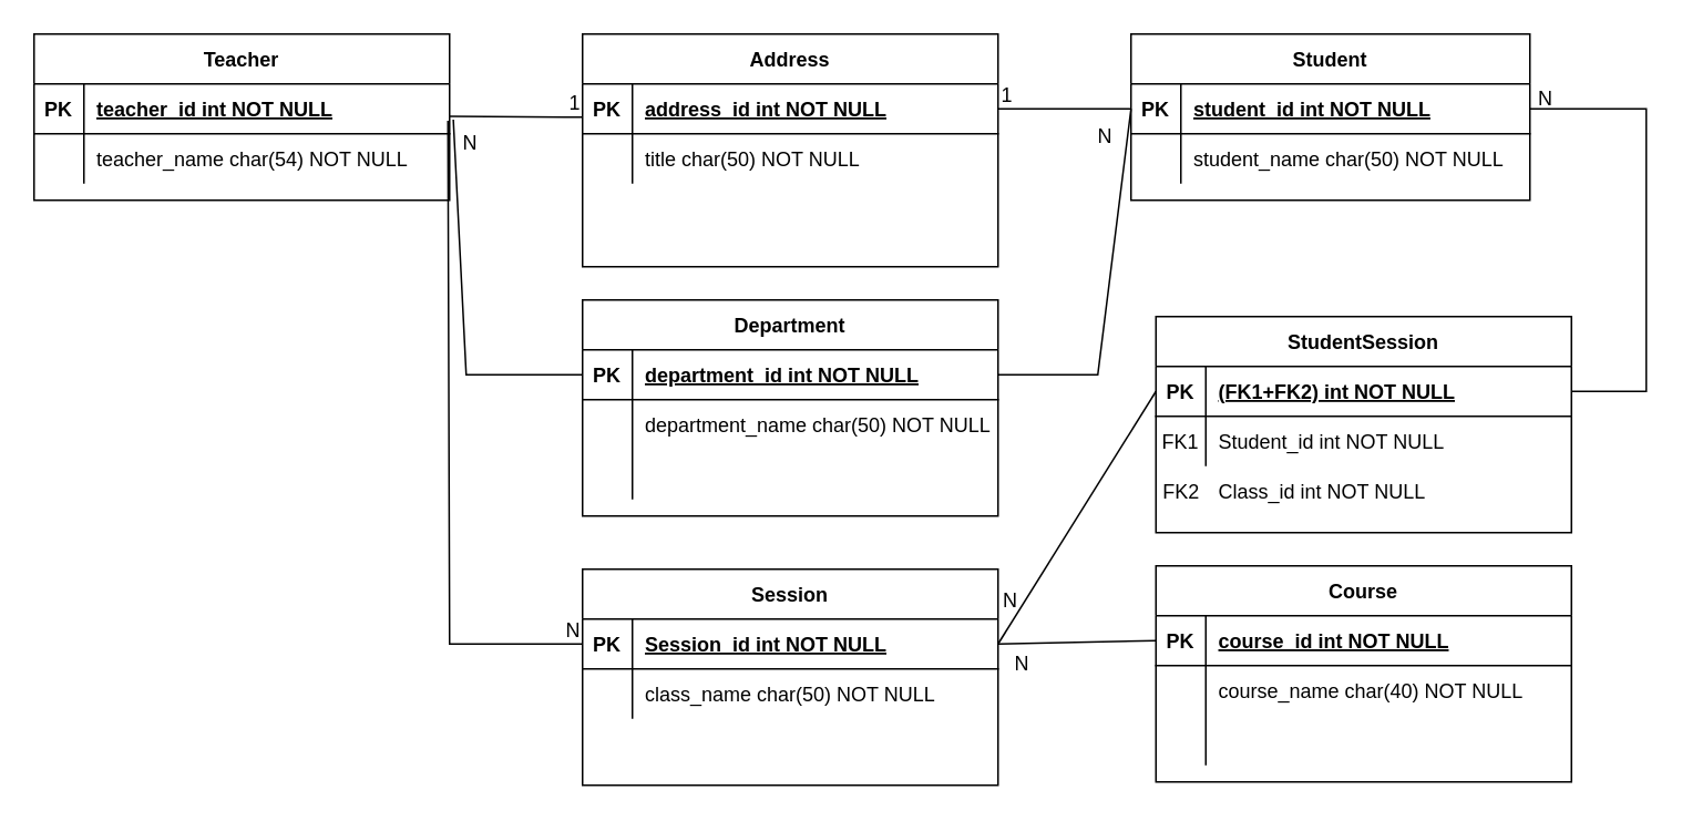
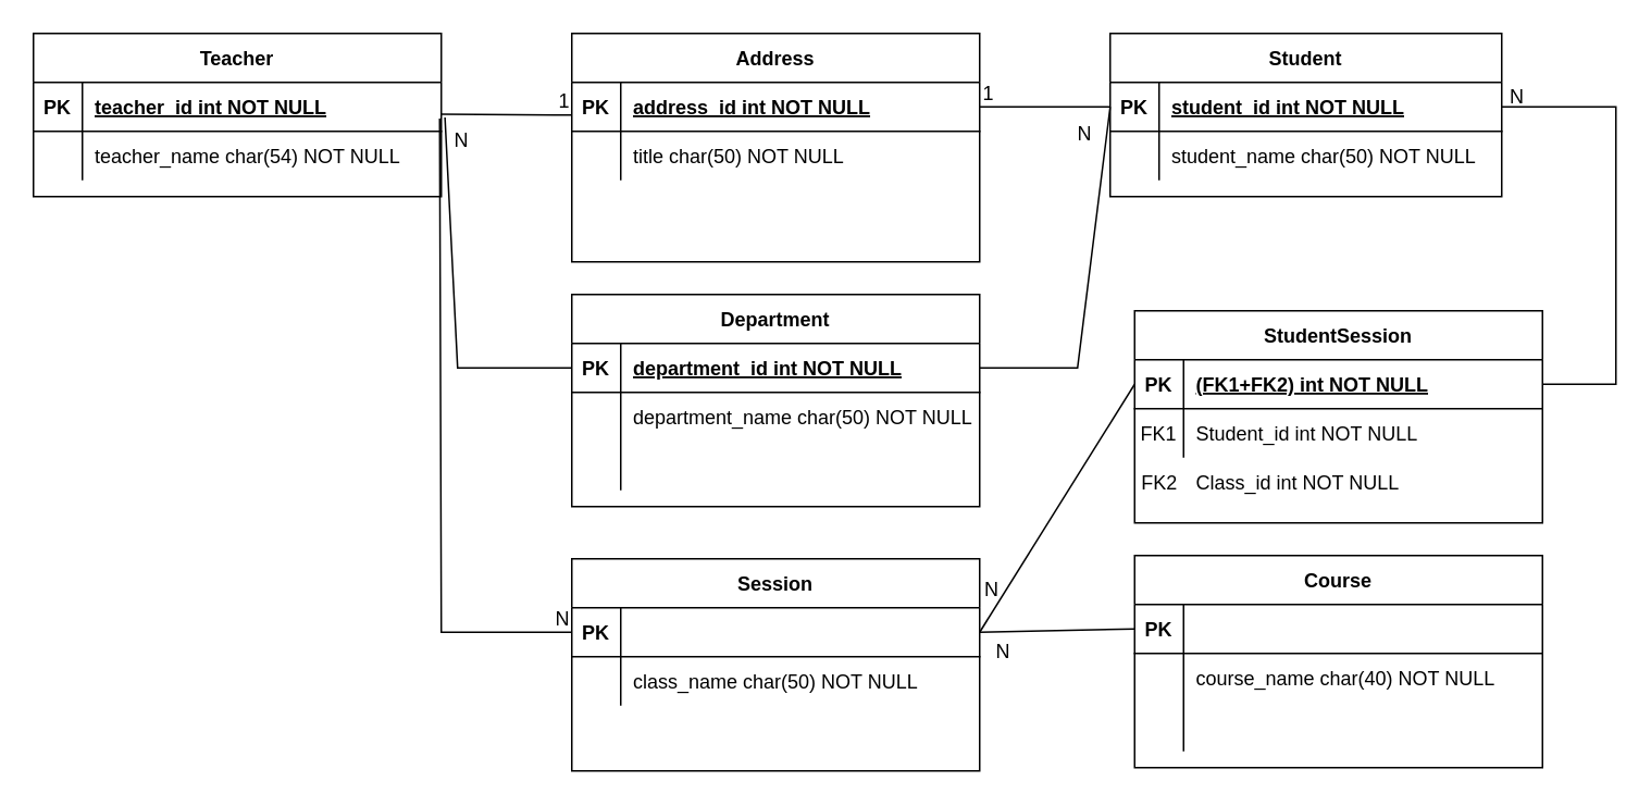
- <mxCell id="15" value="course_id int NOT NULL " style="shape=partialRectangle;overflow=hidden;connectable=0;fillColor=none;top=0;left=0;bottom=0;right=0;align=left;spacingLeft=6;fontStyle=5;" parent="13" vertex="1"><mxGeometry x="30" width="220" height="30" as="geometry"><mxRectangle width="220" height="30" as="alternateBounds" /></mxGeometry></mxCell>
- <mxCell id="32" value="Session_id int NOT NULL " style="shape=partialRectangle;overflow=hidden;connectable=0;fillColor=none;top=0;left=0;bottom=0;right=0;align=left;spacingLeft=6;fontStyle=5;" vertex="1" parent="30"><mxGeometry x="30" width="220" height="30" as="geometry"><mxRectangle width="220" height="30" as="alternateBounds" /></mxGeometry></mxCell>
